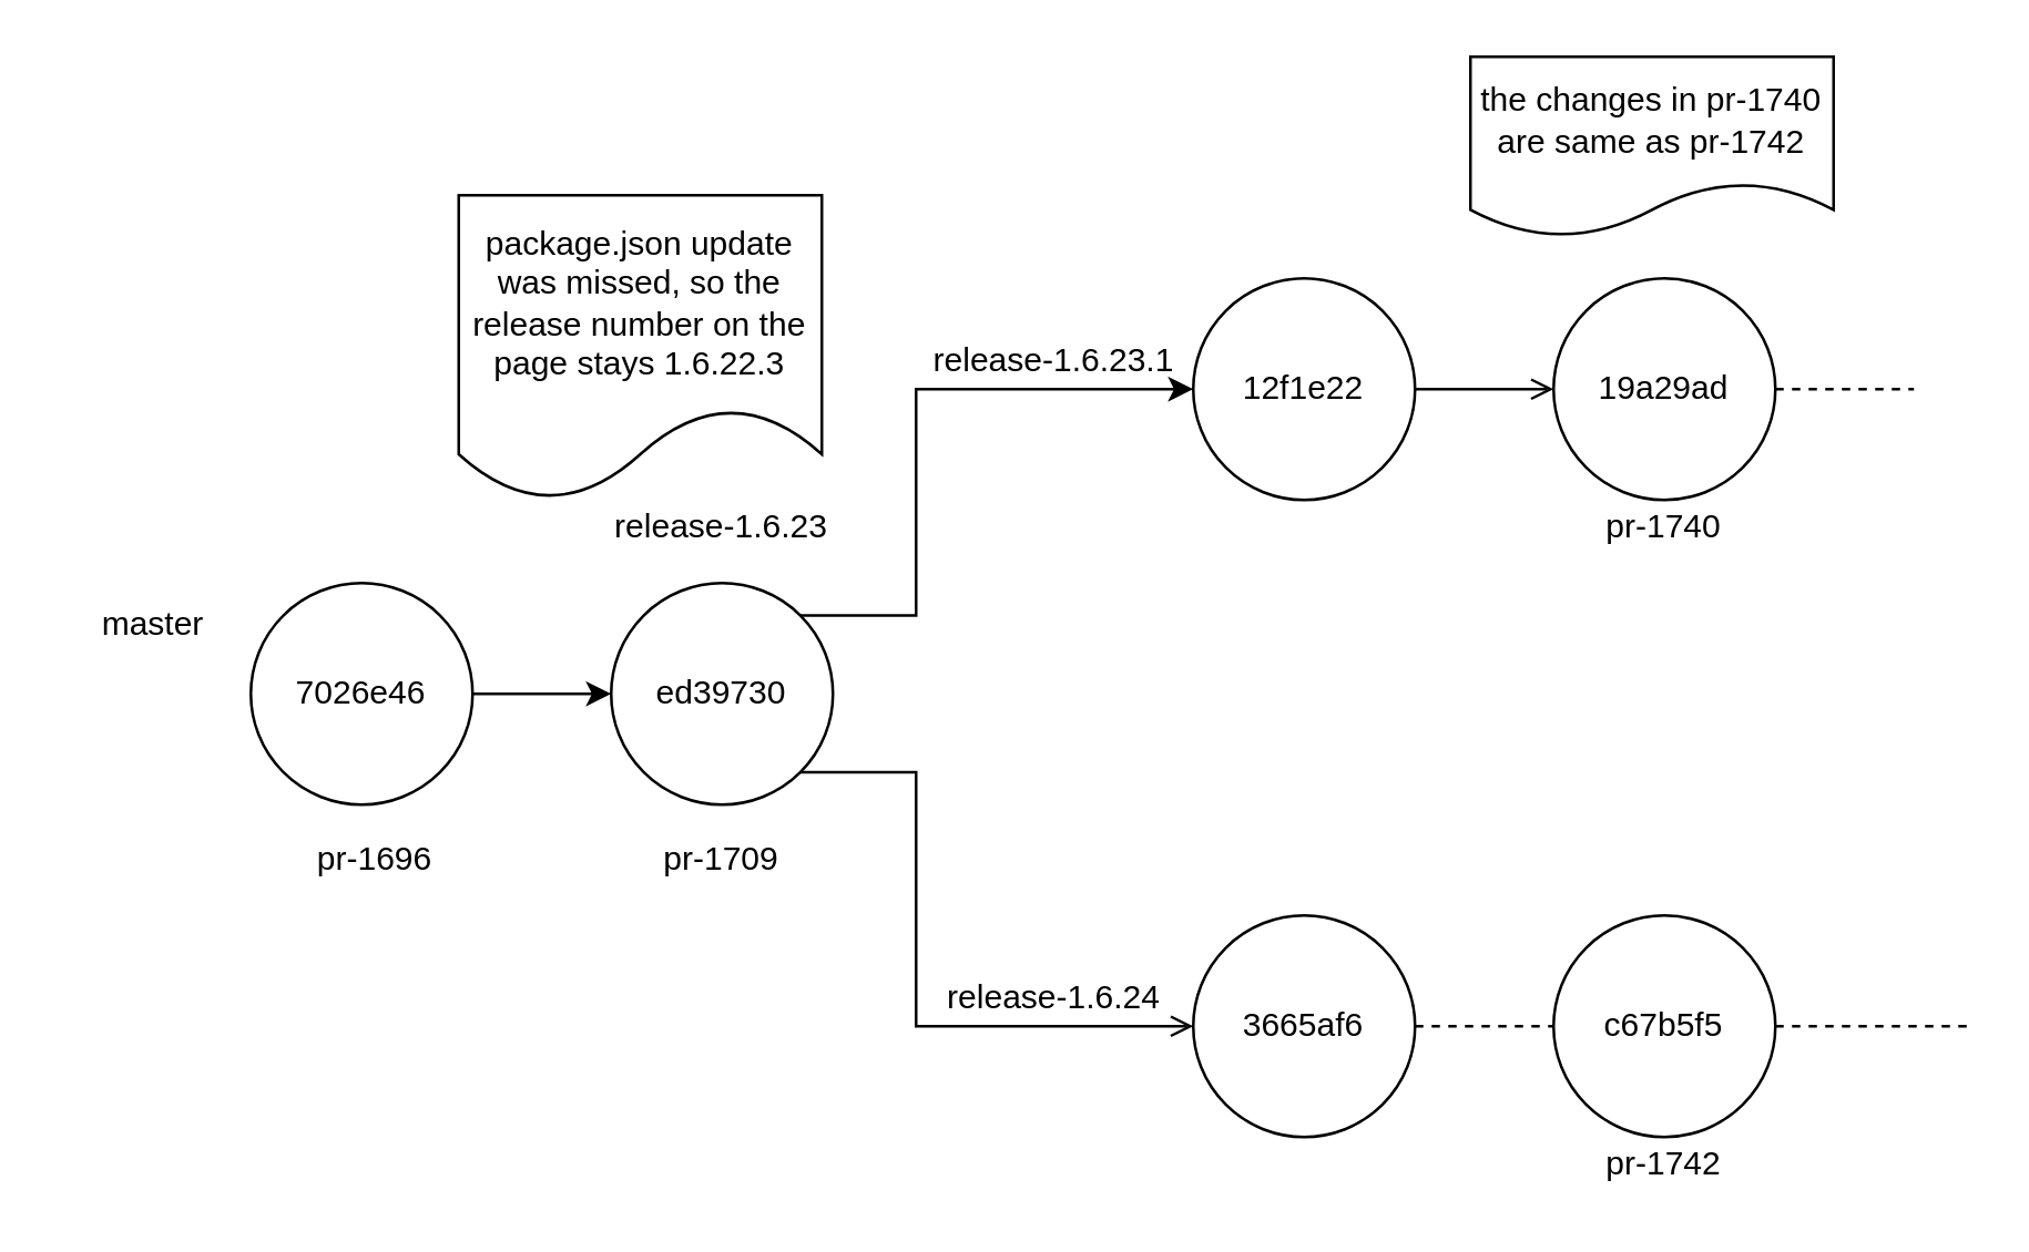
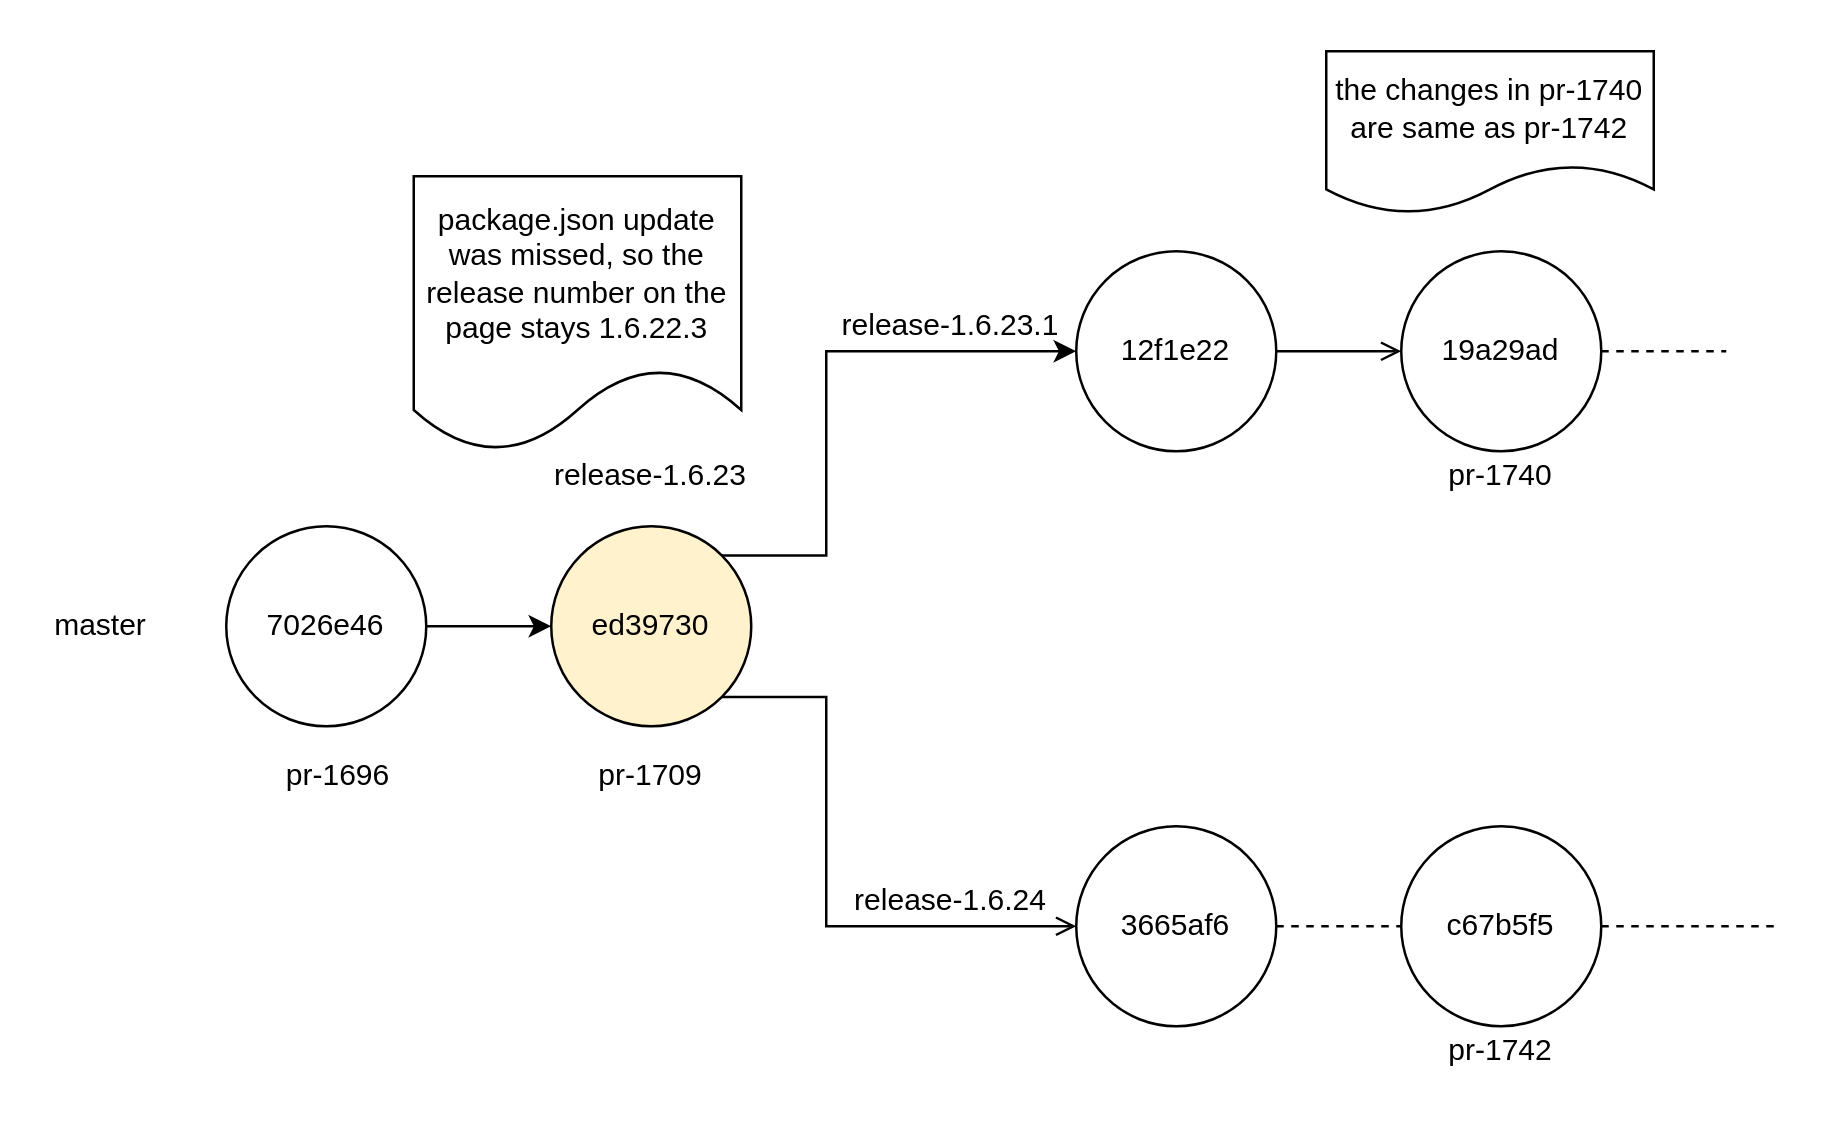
- <mxCell id="4" value="master" style="text;html=1;strokeColor=none;fillColor=none;align=center;verticalAlign=middle;whiteSpace=wrap;rounded=0;" parent="1" vertex="1"><mxGeometry x="35" y="215" width="40" height="20" as="geometry" /></mxCell>
+ <mxCell id="4" value="master" style="text;html=1;strokeColor=none;fillColor=none;align=center;verticalAlign=middle;whiteSpace=wrap;rounded=0;" parent="1" vertex="1"><mxGeometry x="20" y="240" width="40" height="20" as="geometry" /></mxCell>
- <mxCell id="7" value="ed39730" style="ellipse;whiteSpace=wrap;html=1;aspect=fixed;" parent="1" vertex="1"><mxGeometry x="220" y="210" width="80" height="80" as="geometry" /></mxCell>
+ <mxCell id="7" value="ed39730" style="ellipse;whiteSpace=wrap;html=1;aspect=fixed;fillColor=#fff2cc;" parent="1" vertex="1"><mxGeometry x="220" y="210" width="80" height="80" as="geometry" /></mxCell>
